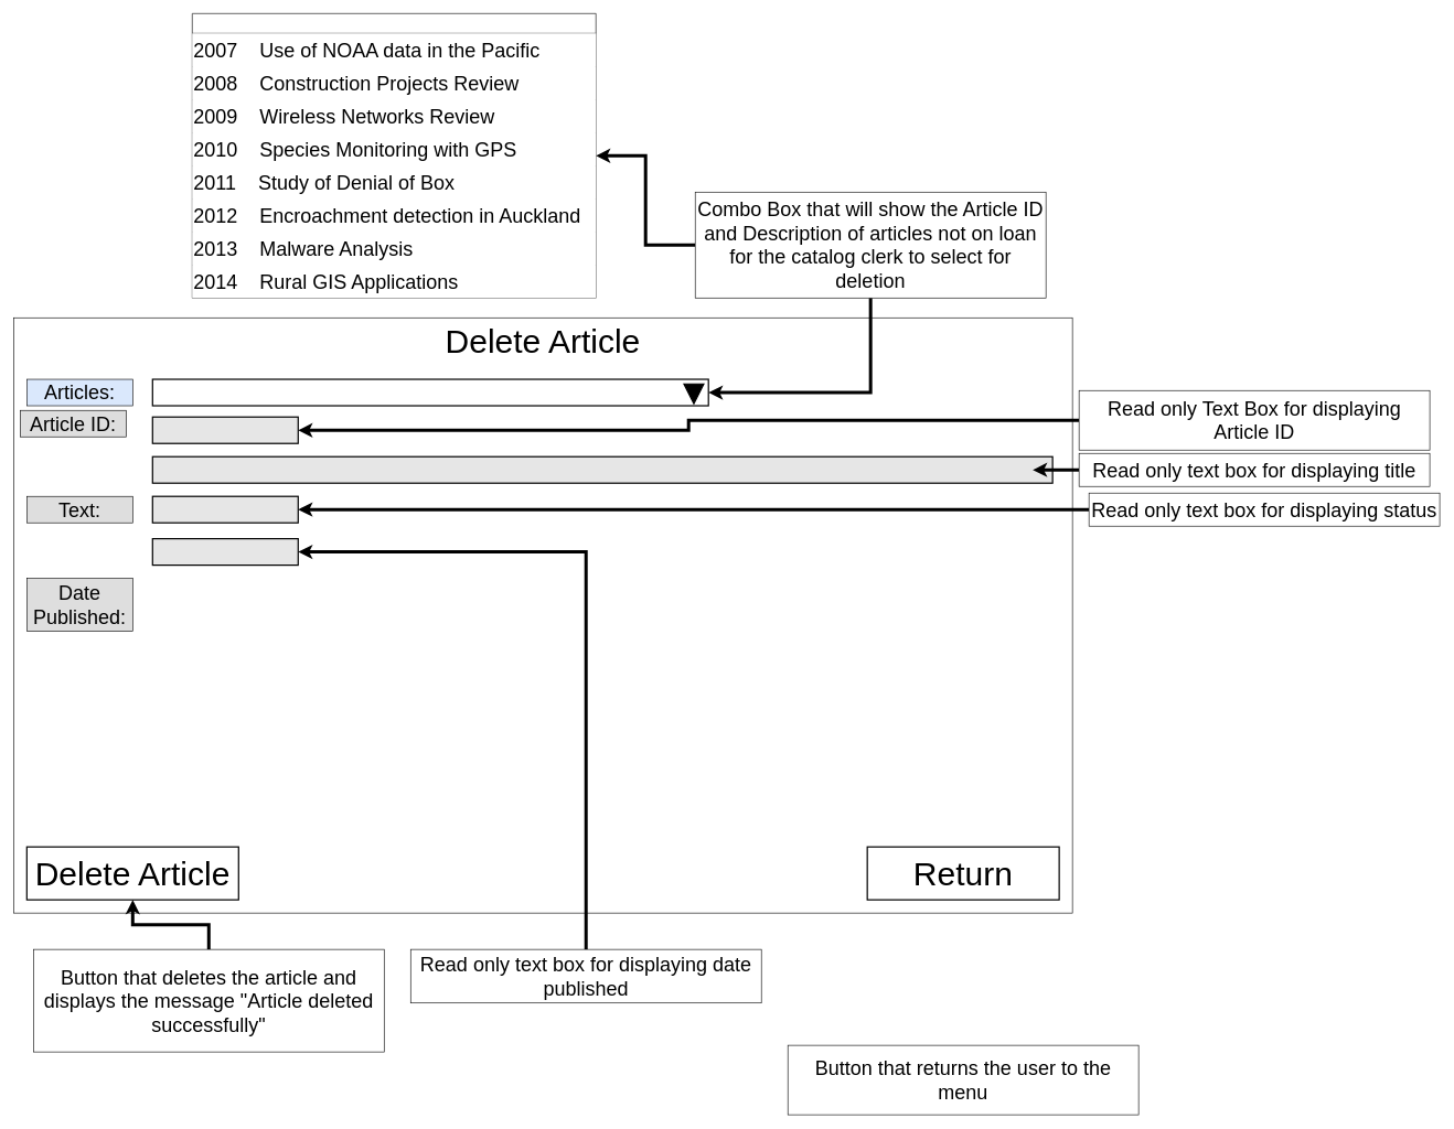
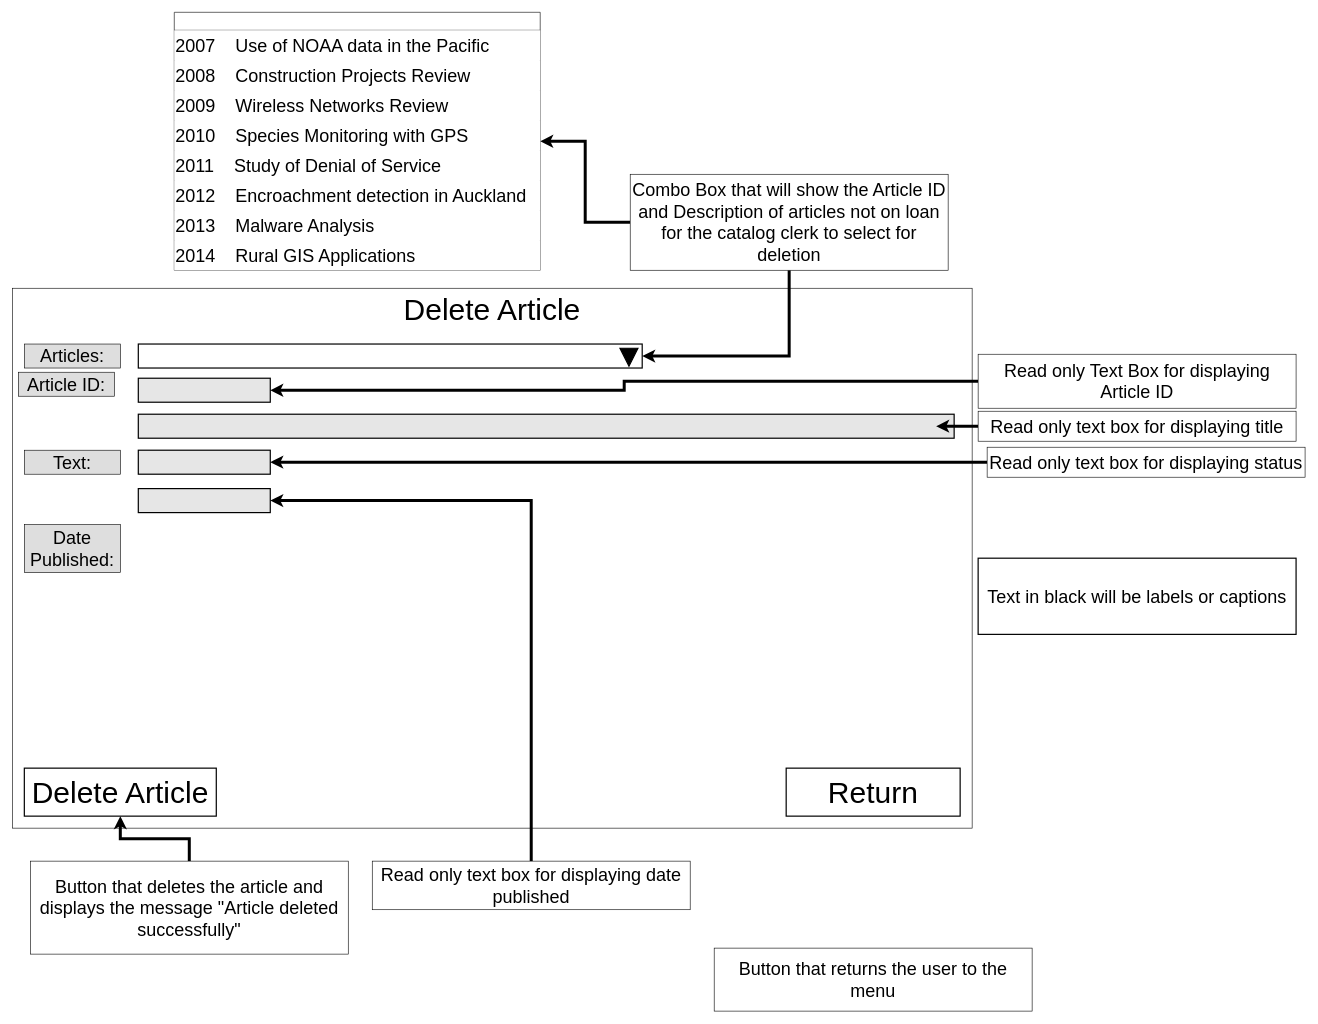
- <mxCell id="23" value="2011    Study of Denial of Box" style="text;html=1;align=left;verticalAlign=middle;resizable=0;points=[];autosize=1;strokeColor=none;fillColor=default;fontSize=30;" parent="18" vertex="1"><mxGeometry y="230" width="610" height="50" as="geometry" /></mxCell>
+ <mxCell id="23" value="2011    Study of Denial of Service" style="text;html=1;align=left;verticalAlign=middle;resizable=0;points=[];autosize=1;strokeColor=none;fillColor=default;fontSize=30;" parent="18" vertex="1"><mxGeometry y="230" width="610" height="50" as="geometry" /></mxCell>
- <mxCell id="5" value="Articles:" style="rounded=0;whiteSpace=wrap;html=1;fontSize=30;fillColor=#dae8fc;" parent="1" vertex="1"><mxGeometry x="40" y="573" width="160" height="40" as="geometry" /></mxCell>
+ <mxCell id="5" value="Articles:" style="rounded=0;whiteSpace=wrap;html=1;fontSize=30;fillColor=#DEDEDE;" parent="1" vertex="1"><mxGeometry x="40" y="573" width="160" height="40" as="geometry" /></mxCell>
+ <mxCell id="29" value="Text in black will be labels or captions" style="rounded=0;whiteSpace=wrap;html=1;fontSize=30;strokeWidth=2;" parent="1" vertex="1"><mxGeometry x="1630" y="930" width="530" height="127" as="geometry" /></mxCell>
